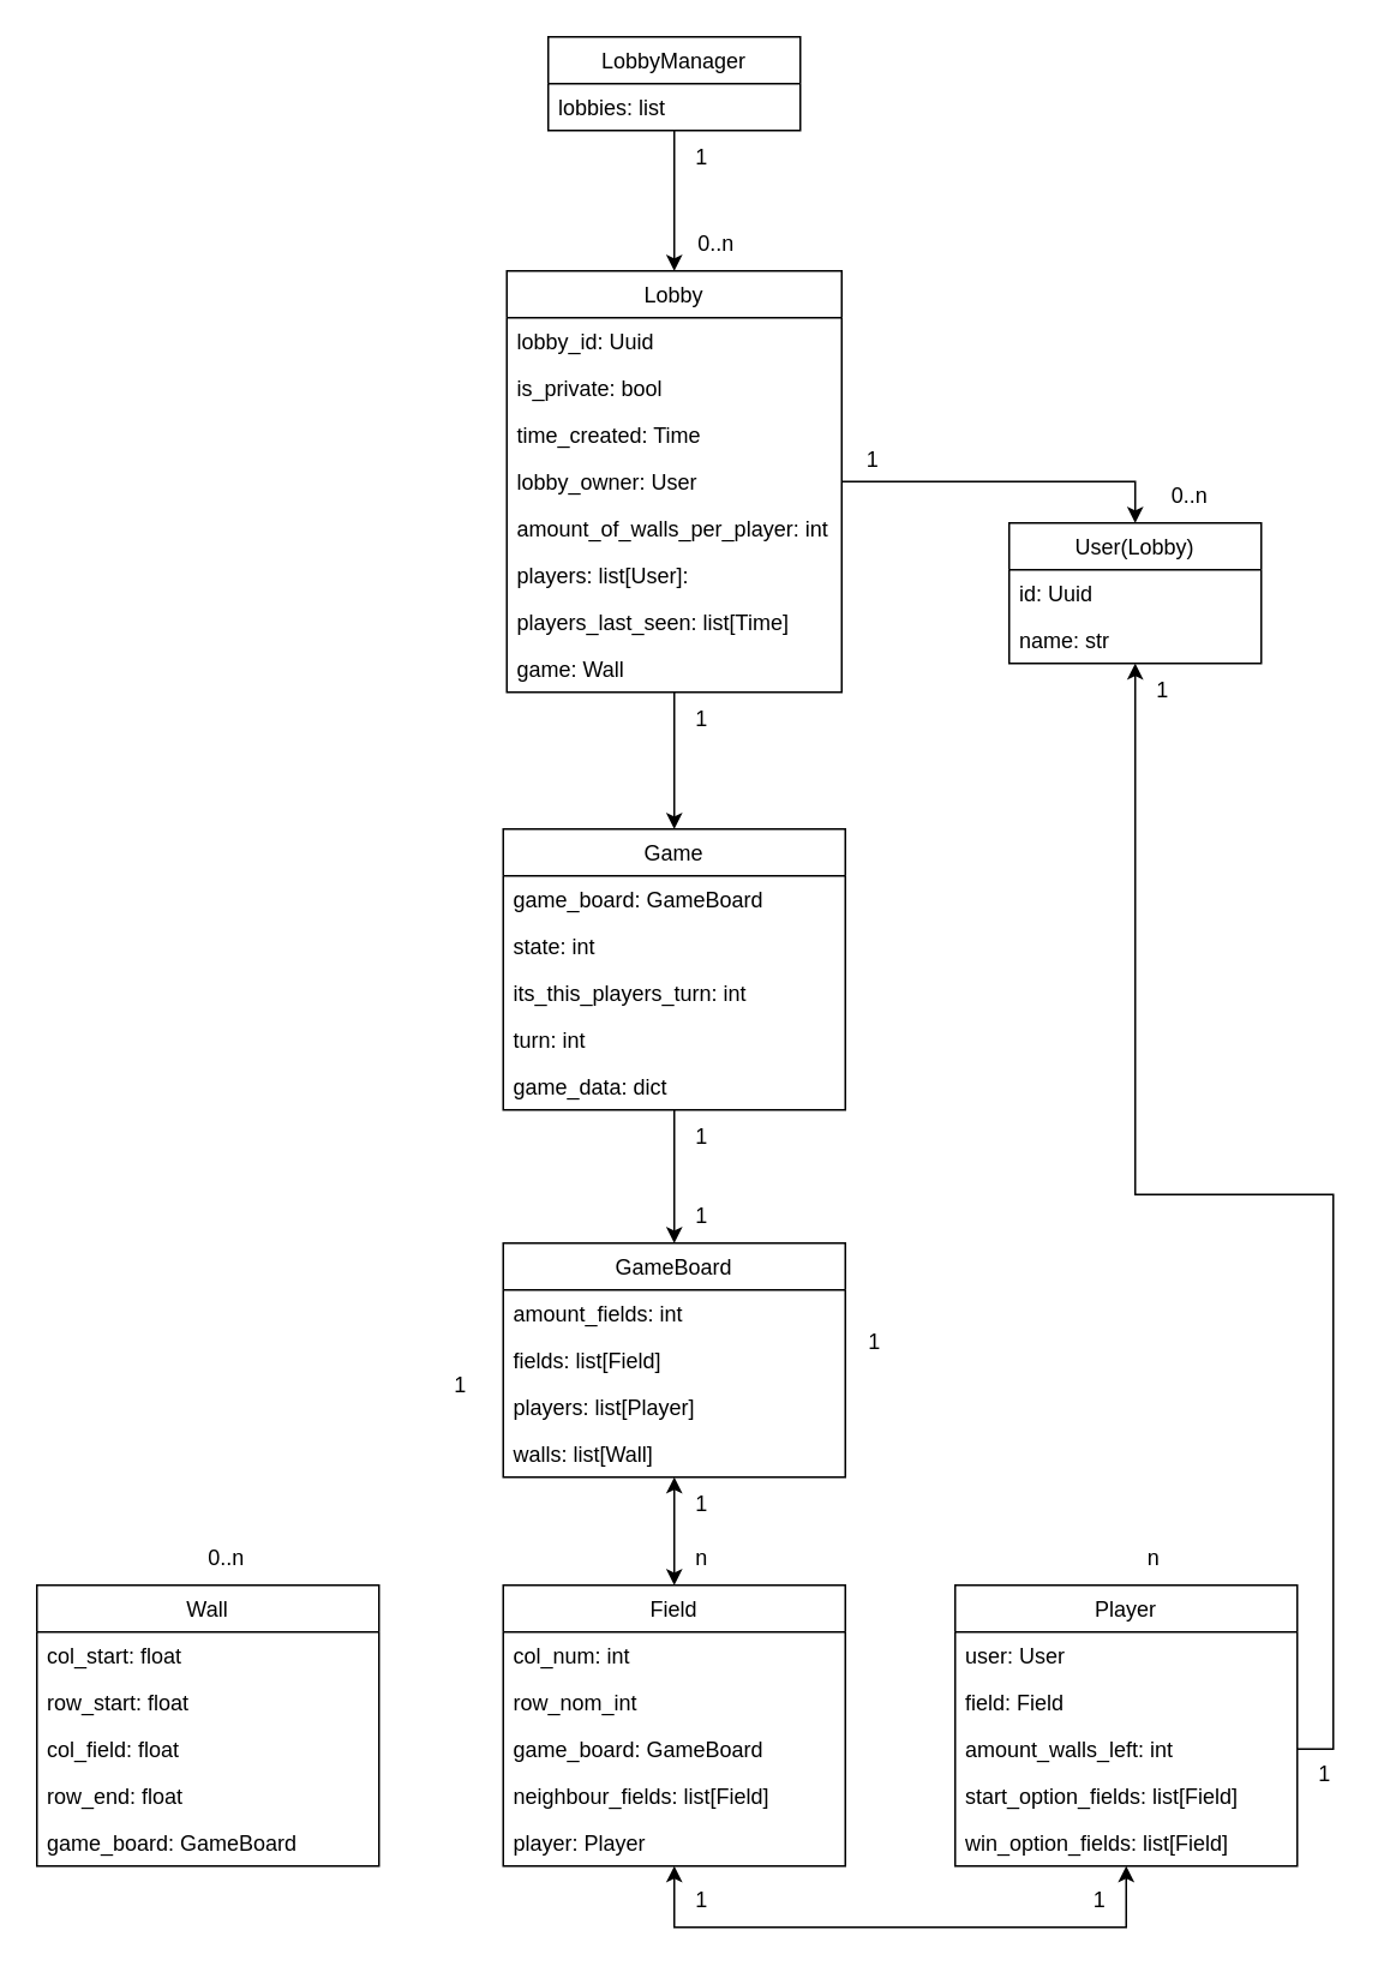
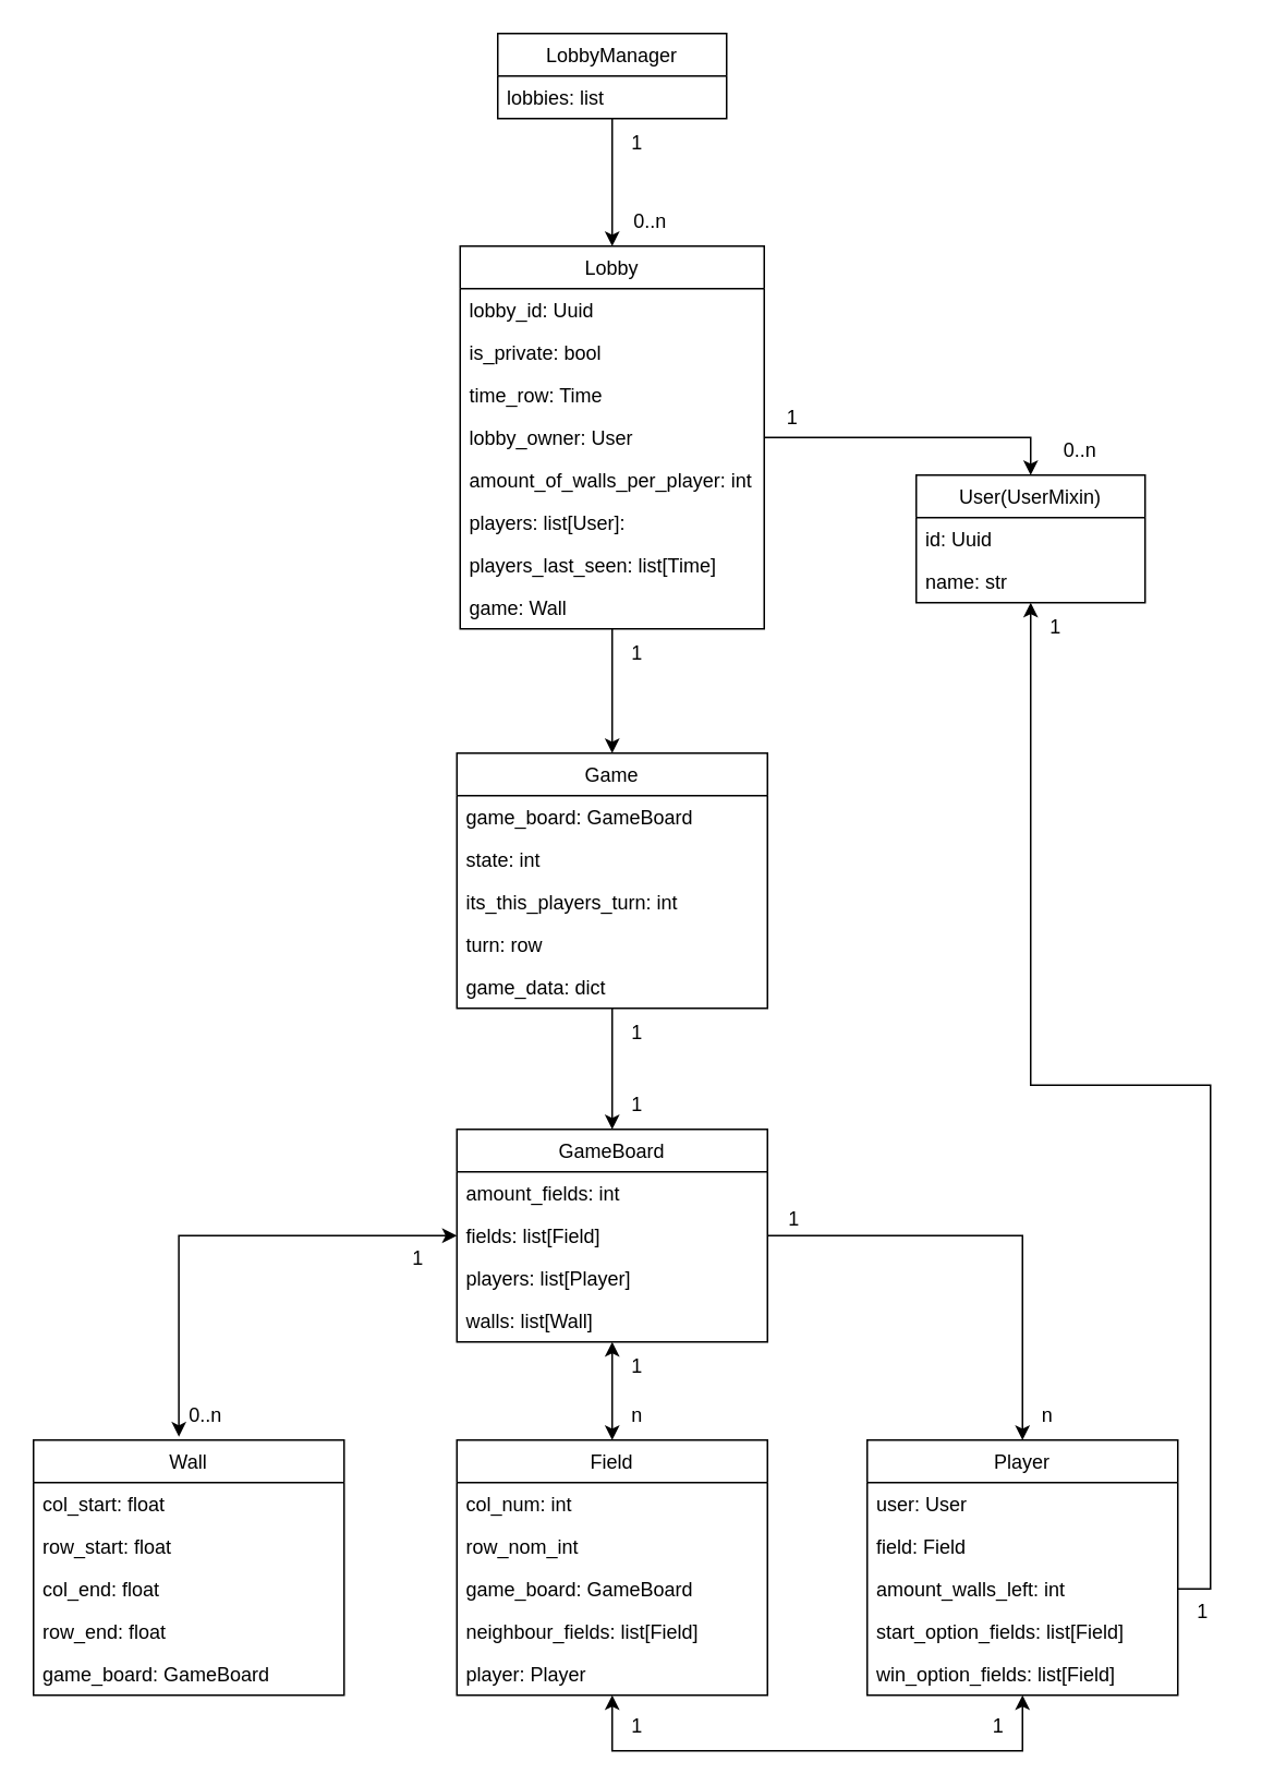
- <mxCell id="9" value="time_created: Time" style="text;strokeColor=none;fillColor=none;align=left;verticalAlign=top;spacingLeft=4;spacingRight=4;overflow=hidden;rotatable=0;points=[[0,0.5],[1,0.5]];portConstraint=eastwest;" vertex="1" parent="6"><mxGeometry y="78" width="186" height="26" as="geometry" /></mxCell>
+ <mxCell id="9" value="time_row: Time" style="text;strokeColor=none;fillColor=none;align=left;verticalAlign=top;spacingLeft=4;spacingRight=4;overflow=hidden;rotatable=0;points=[[0,0.5],[1,0.5]];portConstraint=eastwest;" vertex="1" parent="6"><mxGeometry y="78" width="186" height="26" as="geometry" /></mxCell>
- <mxCell id="15" value="User(Lobby)" style="swimlane;fontStyle=0;childLayout=stackLayout;horizontal=1;startSize=26;fillColor=none;horizontalStack=0;resizeParent=1;resizeParentMax=0;resizeLast=0;collapsible=1;marginBottom=0;" vertex="1" parent="1"><mxGeometry x="560" y="290" width="140" height="78" as="geometry" /></mxCell>
+ <mxCell id="15" value="User(UserMixin)" style="swimlane;fontStyle=0;childLayout=stackLayout;horizontal=1;startSize=26;fillColor=none;horizontalStack=0;resizeParent=1;resizeParentMax=0;resizeLast=0;collapsible=1;marginBottom=0;" vertex="1" parent="1"><mxGeometry x="560" y="290" width="140" height="78" as="geometry" /></mxCell>
- <mxCell id="24" value="turn: int" style="text;strokeColor=none;fillColor=none;align=left;verticalAlign=top;spacingLeft=4;spacingRight=4;overflow=hidden;rotatable=0;points=[[0,0.5],[1,0.5]];portConstraint=eastwest;" vertex="1" parent="20"><mxGeometry y="104" width="190" height="26" as="geometry" /></mxCell>
+ <mxCell id="24" value="turn: row" style="text;strokeColor=none;fillColor=none;align=left;verticalAlign=top;spacingLeft=4;spacingRight=4;overflow=hidden;rotatable=0;points=[[0,0.5],[1,0.5]];portConstraint=eastwest;" vertex="1" parent="20"><mxGeometry y="104" width="190" height="26" as="geometry" /></mxCell>
+ <mxCell id="28" style="edgeStyle=orthogonalEdgeStyle;rounded=0;orthogonalLoop=1;jettySize=auto;html=1;entryX=0.468;entryY=-0.013;entryDx=0;entryDy=0;entryPerimeter=0;startArrow=classic;startFill=1;" edge="1" parent="1" source="29" target="47"><mxGeometry relative="1" as="geometry" /></mxCell>
+ <mxCell id="27" style="edgeStyle=orthogonalEdgeStyle;rounded=0;orthogonalLoop=1;jettySize=auto;html=1;entryX=0.5;entryY=0;entryDx=0;entryDy=0;" edge="1" parent="1" source="29" target="41"><mxGeometry relative="1" as="geometry" /></mxCell>
- <mxCell id="50" value="col_field: float" style="text;strokeColor=none;fillColor=none;align=left;verticalAlign=top;spacingLeft=4;spacingRight=4;overflow=hidden;rotatable=0;points=[[0,0.5],[1,0.5]];portConstraint=eastwest;" vertex="1" parent="47"><mxGeometry y="78" width="190" height="26" as="geometry" /></mxCell>
+ <mxCell id="50" value="col_end: float" style="text;strokeColor=none;fillColor=none;align=left;verticalAlign=top;spacingLeft=4;spacingRight=4;overflow=hidden;rotatable=0;points=[[0,0.5],[1,0.5]];portConstraint=eastwest;" vertex="1" parent="47"><mxGeometry y="78" width="190" height="26" as="geometry" /></mxCell>
